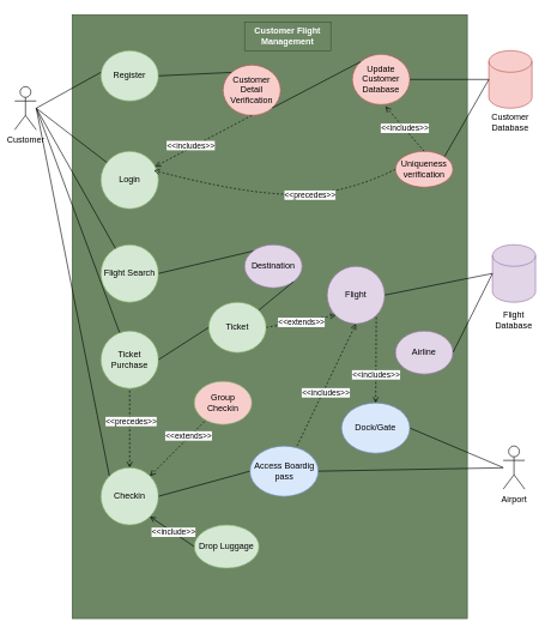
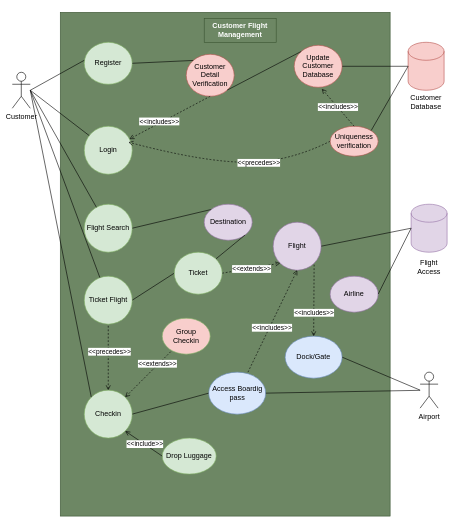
- <mxCell id="35" value="Flight Database" style="text;html=1;align=center;verticalAlign=middle;whiteSpace=wrap;rounded=0;" parent="1" vertex="1"><mxGeometry x="685" y="430" width="60" height="30" as="geometry" /></mxCell>
+ <mxCell id="35" value="Flight Access" style="text;html=1;align=center;verticalAlign=middle;whiteSpace=wrap;rounded=0;" parent="1" vertex="1"><mxGeometry x="685" y="430" width="60" height="30" as="geometry" /></mxCell>
- <mxCell id="36" value="Ticket Purchase" style="ellipse;whiteSpace=wrap;html=1;fillColor=#d5e8d4;strokeColor=#82b366;" parent="1" vertex="1"><mxGeometry x="140" y="460" width="80" height="80" as="geometry" /></mxCell>
+ <mxCell id="36" value="Ticket Flight" style="ellipse;whiteSpace=wrap;html=1;fillColor=#d5e8d4;strokeColor=#82b366;" parent="1" vertex="1"><mxGeometry x="140" y="460" width="80" height="80" as="geometry" /></mxCell>
